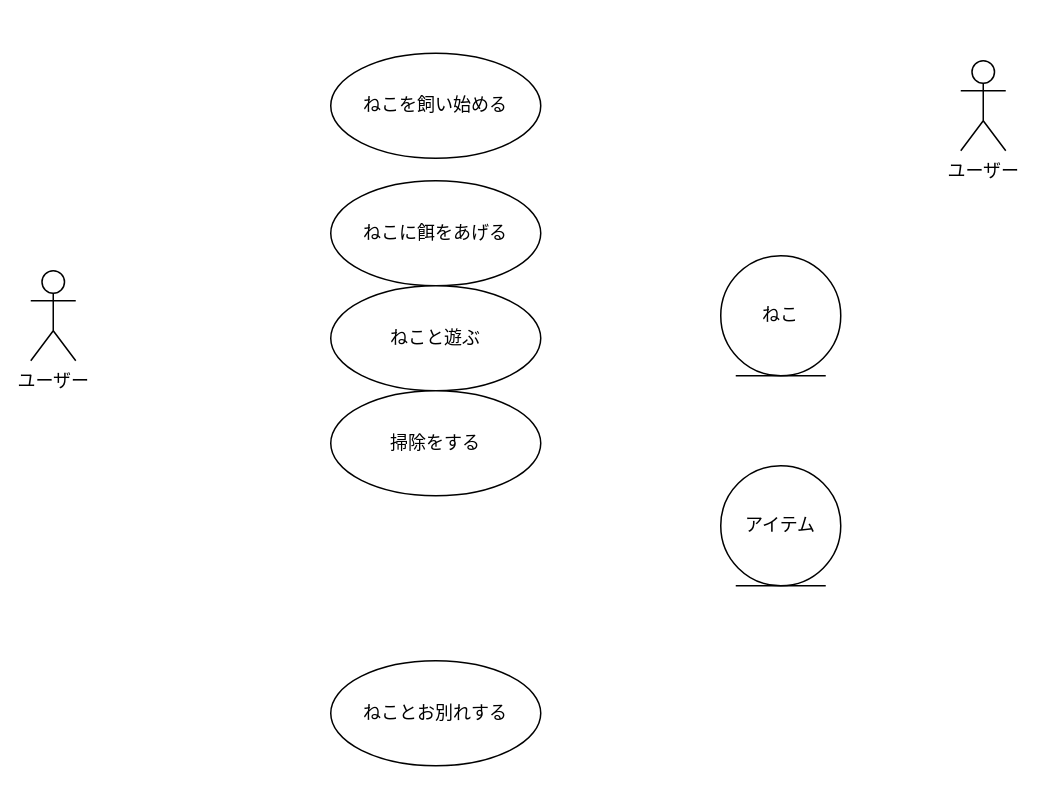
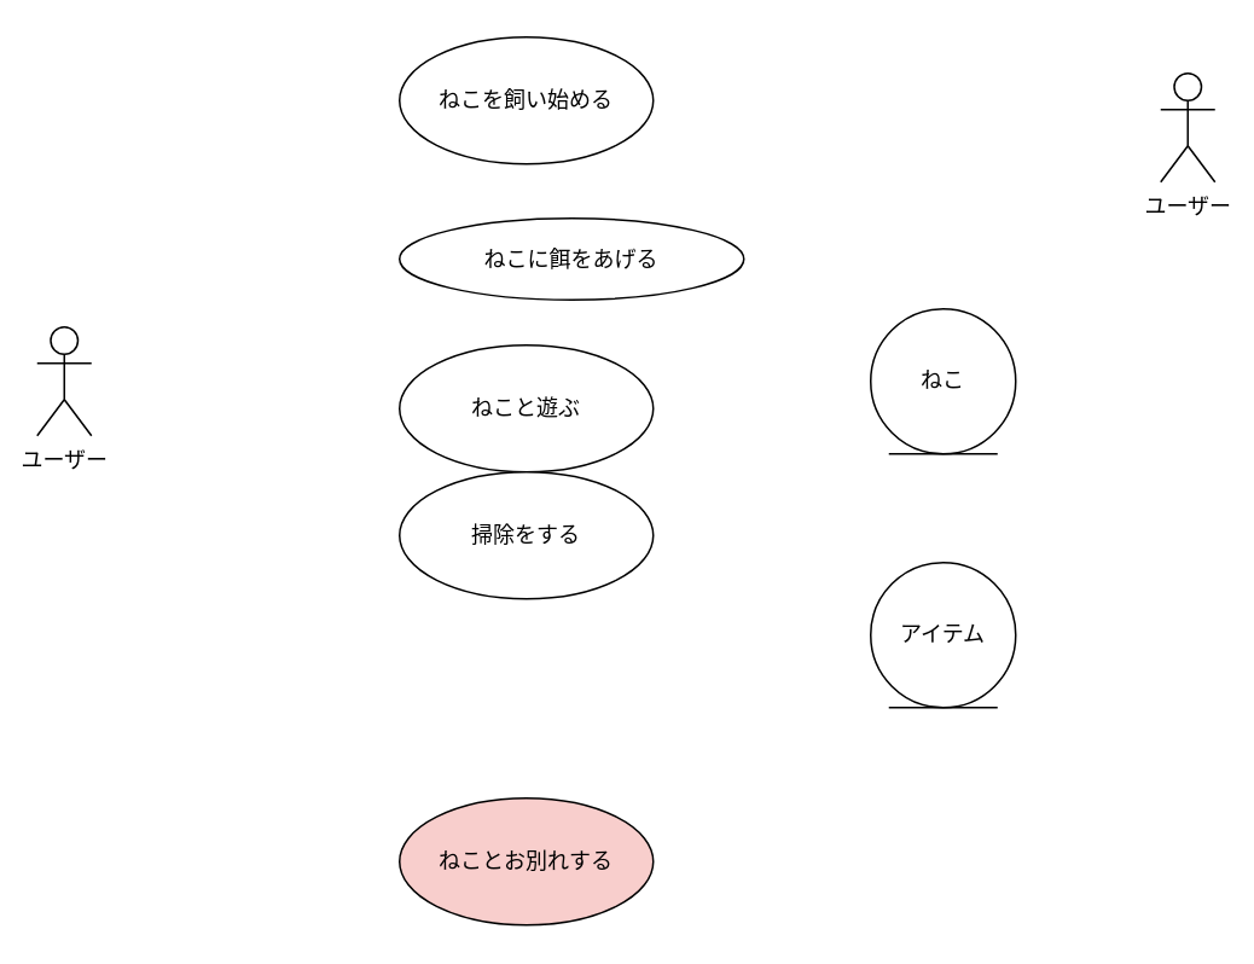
- <mxCell id="3" value="ねこを飼い始める" style="ellipse;whiteSpace=wrap;html=1;" parent="1" vertex="1"><mxGeometry x="220" y="35" width="140" height="70" as="geometry" /></mxCell>
+ <mxCell id="3" value="ねこを飼い始める" style="ellipse;whiteSpace=wrap;html=1;" parent="1" vertex="1"><mxGeometry x="220" y="20" width="140" height="70" as="geometry" /></mxCell>
- <mxCell id="4" value="ねこに餌をあげる" style="ellipse;whiteSpace=wrap;html=1;" parent="1" vertex="1"><mxGeometry x="220" y="120" width="140" height="70" as="geometry" /></mxCell>
+ <mxCell id="4" value="ねこに餌をあげる" style="ellipse;whiteSpace=wrap;html=1;" parent="1" vertex="1"><mxGeometry x="220" y="120" width="190" height="45" as="geometry" /></mxCell>
- <mxCell id="5" value="ねことお別れする" style="ellipse;whiteSpace=wrap;html=1;" parent="1" vertex="1"><mxGeometry x="220" y="440" width="140" height="70" as="geometry" /></mxCell>
+ <mxCell id="5" value="ねことお別れする" style="ellipse;whiteSpace=wrap;html=1;fillColor=#f8cecc;" parent="1" vertex="1"><mxGeometry x="220" y="440" width="140" height="70" as="geometry" /></mxCell>
